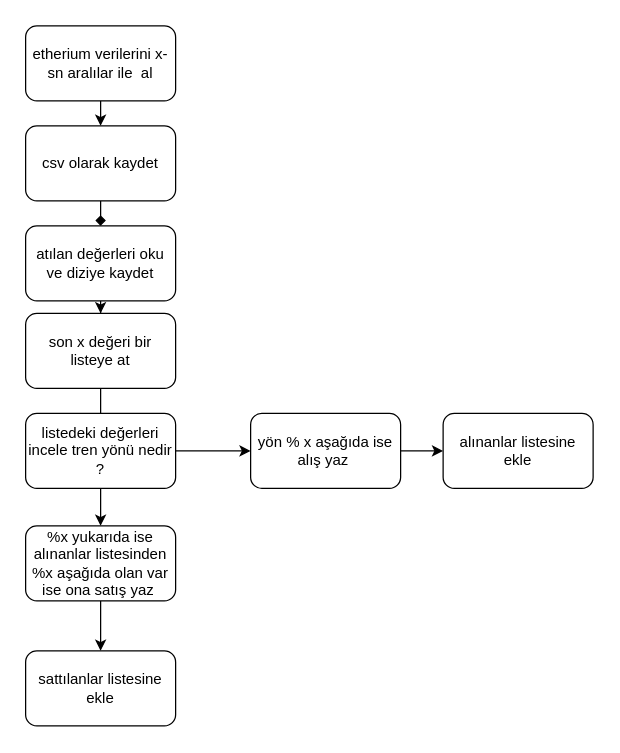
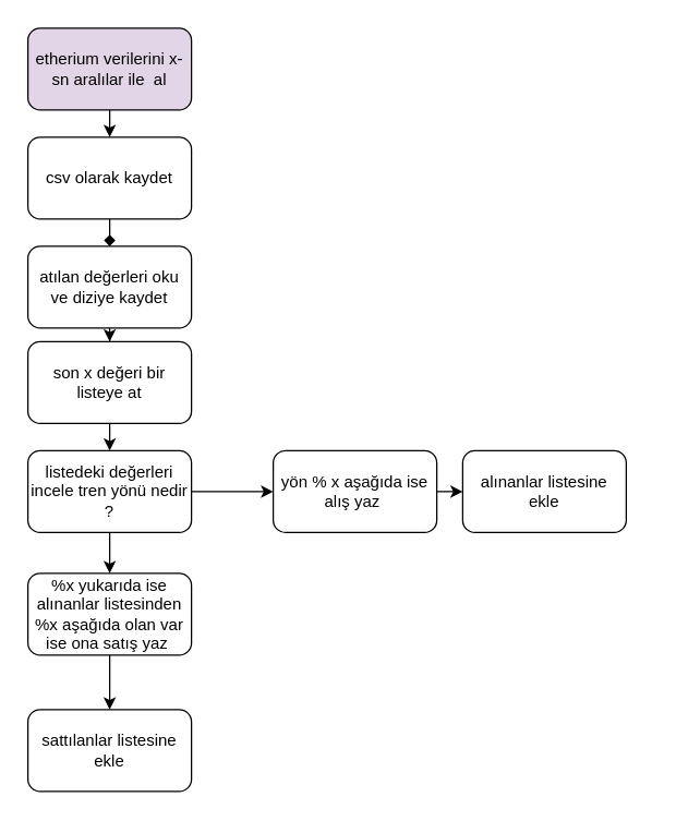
- <mxCell id="3" value="etherium verilerini x-sn aralılar ile&amp;nbsp; al" style="rounded=1;whiteSpace=wrap;html=1;" parent="1" vertex="1"><mxGeometry x="20" y="20" width="120" height="60" as="geometry" /></mxCell>
+ <mxCell id="3" value="etherium verilerini x-sn aralılar ile&amp;nbsp; al" style="rounded=1;whiteSpace=wrap;html=1;fillColor=#e1d5e7;" parent="1" vertex="1"><mxGeometry x="20" y="20" width="120" height="60" as="geometry" /></mxCell>
- <mxCell id="8" style="edgeStyle=orthogonalEdgeStyle;rounded=0;orthogonalLoop=1;jettySize=auto;html=1;exitX=0.5;exitY=1;exitDx=0;exitDy=0;entryX=0.5;entryY=0;entryDx=0;entryDy=0;endArrow=none;" edge="1" parent="1" source="9" target="12"><mxGeometry relative="1" as="geometry" /></mxCell>
+ <mxCell id="8" style="edgeStyle=orthogonalEdgeStyle;rounded=0;orthogonalLoop=1;jettySize=auto;html=1;exitX=0.5;exitY=1;exitDx=0;exitDy=0;entryX=0.5;entryY=0;entryDx=0;entryDy=0;" edge="1" parent="1" source="9" target="12"><mxGeometry relative="1" as="geometry" /></mxCell>
- <mxCell id="17" value="alınanlar listesine ekle" style="rounded=1;whiteSpace=wrap;html=1;" vertex="1" parent="1"><mxGeometry x="354" y="330" width="120" height="60" as="geometry" /></mxCell>
+ <mxCell id="17" value="alınanlar listesine ekle" style="rounded=1;whiteSpace=wrap;html=1;" vertex="1" parent="1"><mxGeometry x="339" y="330" width="120" height="60" as="geometry" /></mxCell>
